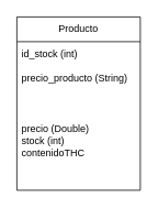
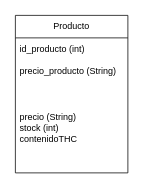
- <mxCell id="3" value="id_stock (int)" style="text;strokeColor=none;fillColor=none;align=left;verticalAlign=middle;spacingLeft=4;spacingRight=4;overflow=hidden;points=[[0,0.5],[1,0.5]];portConstraint=eastwest;rotatable=0;whiteSpace=wrap;html=1;" vertex="1" parent="2"><mxGeometry y="30" width="150" height="30" as="geometry" /></mxCell>
+ <mxCell id="3" value="id_producto (int)" style="text;strokeColor=none;fillColor=none;align=left;verticalAlign=middle;spacingLeft=4;spacingRight=4;overflow=hidden;points=[[0,0.5],[1,0.5]];portConstraint=eastwest;rotatable=0;whiteSpace=wrap;html=1;" vertex="1" parent="2"><mxGeometry y="30" width="150" height="30" as="geometry" /></mxCell>
- <mxCell id="5" value="precio (Double)&lt;div&gt;stock (int)&lt;/div&gt;&lt;div&gt;contenidoTHC&amp;nbsp;&lt;/div&gt;" style="text;strokeColor=none;fillColor=none;align=left;verticalAlign=middle;spacingLeft=4;spacingRight=4;overflow=hidden;points=[[0,0.5],[1,0.5]];portConstraint=eastwest;rotatable=0;whiteSpace=wrap;html=1;" vertex="1" parent="2"><mxGeometry y="90" width="150" height="120" as="geometry" /></mxCell>
+ <mxCell id="5" value="precio (String)&lt;div&gt;stock (int)&lt;/div&gt;&lt;div&gt;contenidoTHC&amp;nbsp;&lt;/div&gt;" style="text;strokeColor=none;fillColor=none;align=left;verticalAlign=middle;spacingLeft=4;spacingRight=4;overflow=hidden;points=[[0,0.5],[1,0.5]];portConstraint=eastwest;rotatable=0;whiteSpace=wrap;html=1;" vertex="1" parent="2"><mxGeometry y="90" width="150" height="120" as="geometry" /></mxCell>
